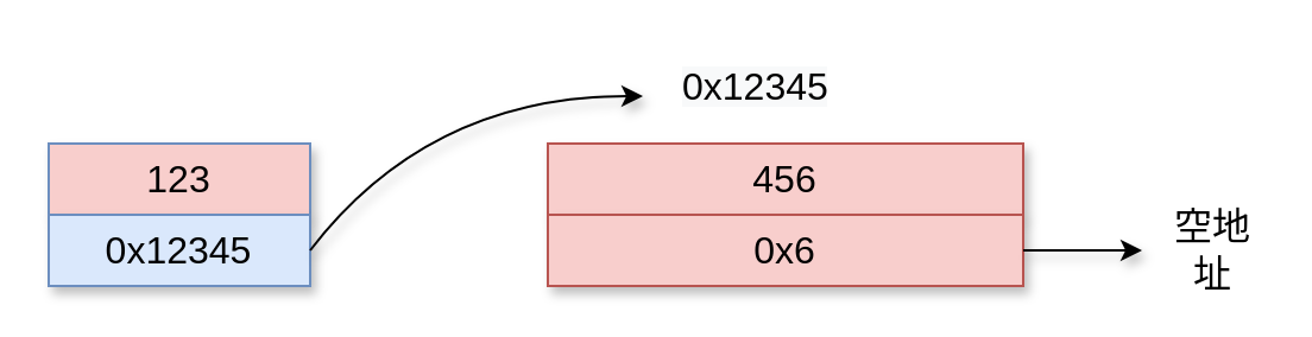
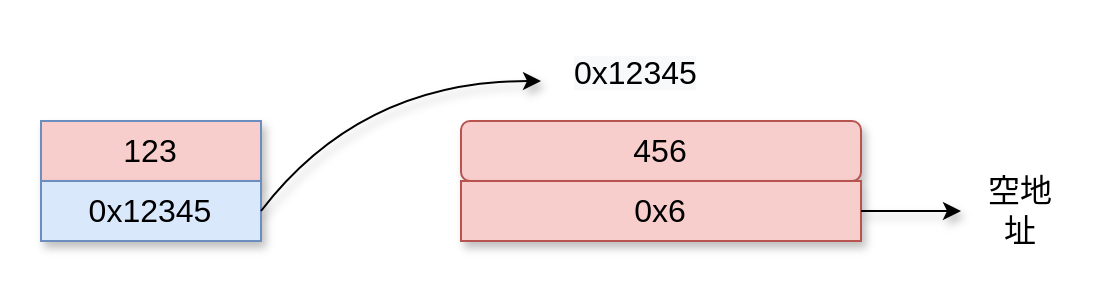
- <mxCell id="4" value="456" style="rounded=0;whiteSpace=wrap;html=1;fillColor=#f8cecc;strokeColor=#b85450;fontSize=16;shadow=1;" vertex="1" parent="1"><mxGeometry x="230" y="60" width="200" height="30" as="geometry" /></mxCell>
+ <mxCell id="4" value="456" style="whiteSpace=wrap;html=1;fillColor=#f8cecc;strokeColor=#b85450;fontSize=16;shadow=1;rounded=1;" vertex="1" parent="1"><mxGeometry x="230" y="60" width="200" height="30" as="geometry" /></mxCell>
